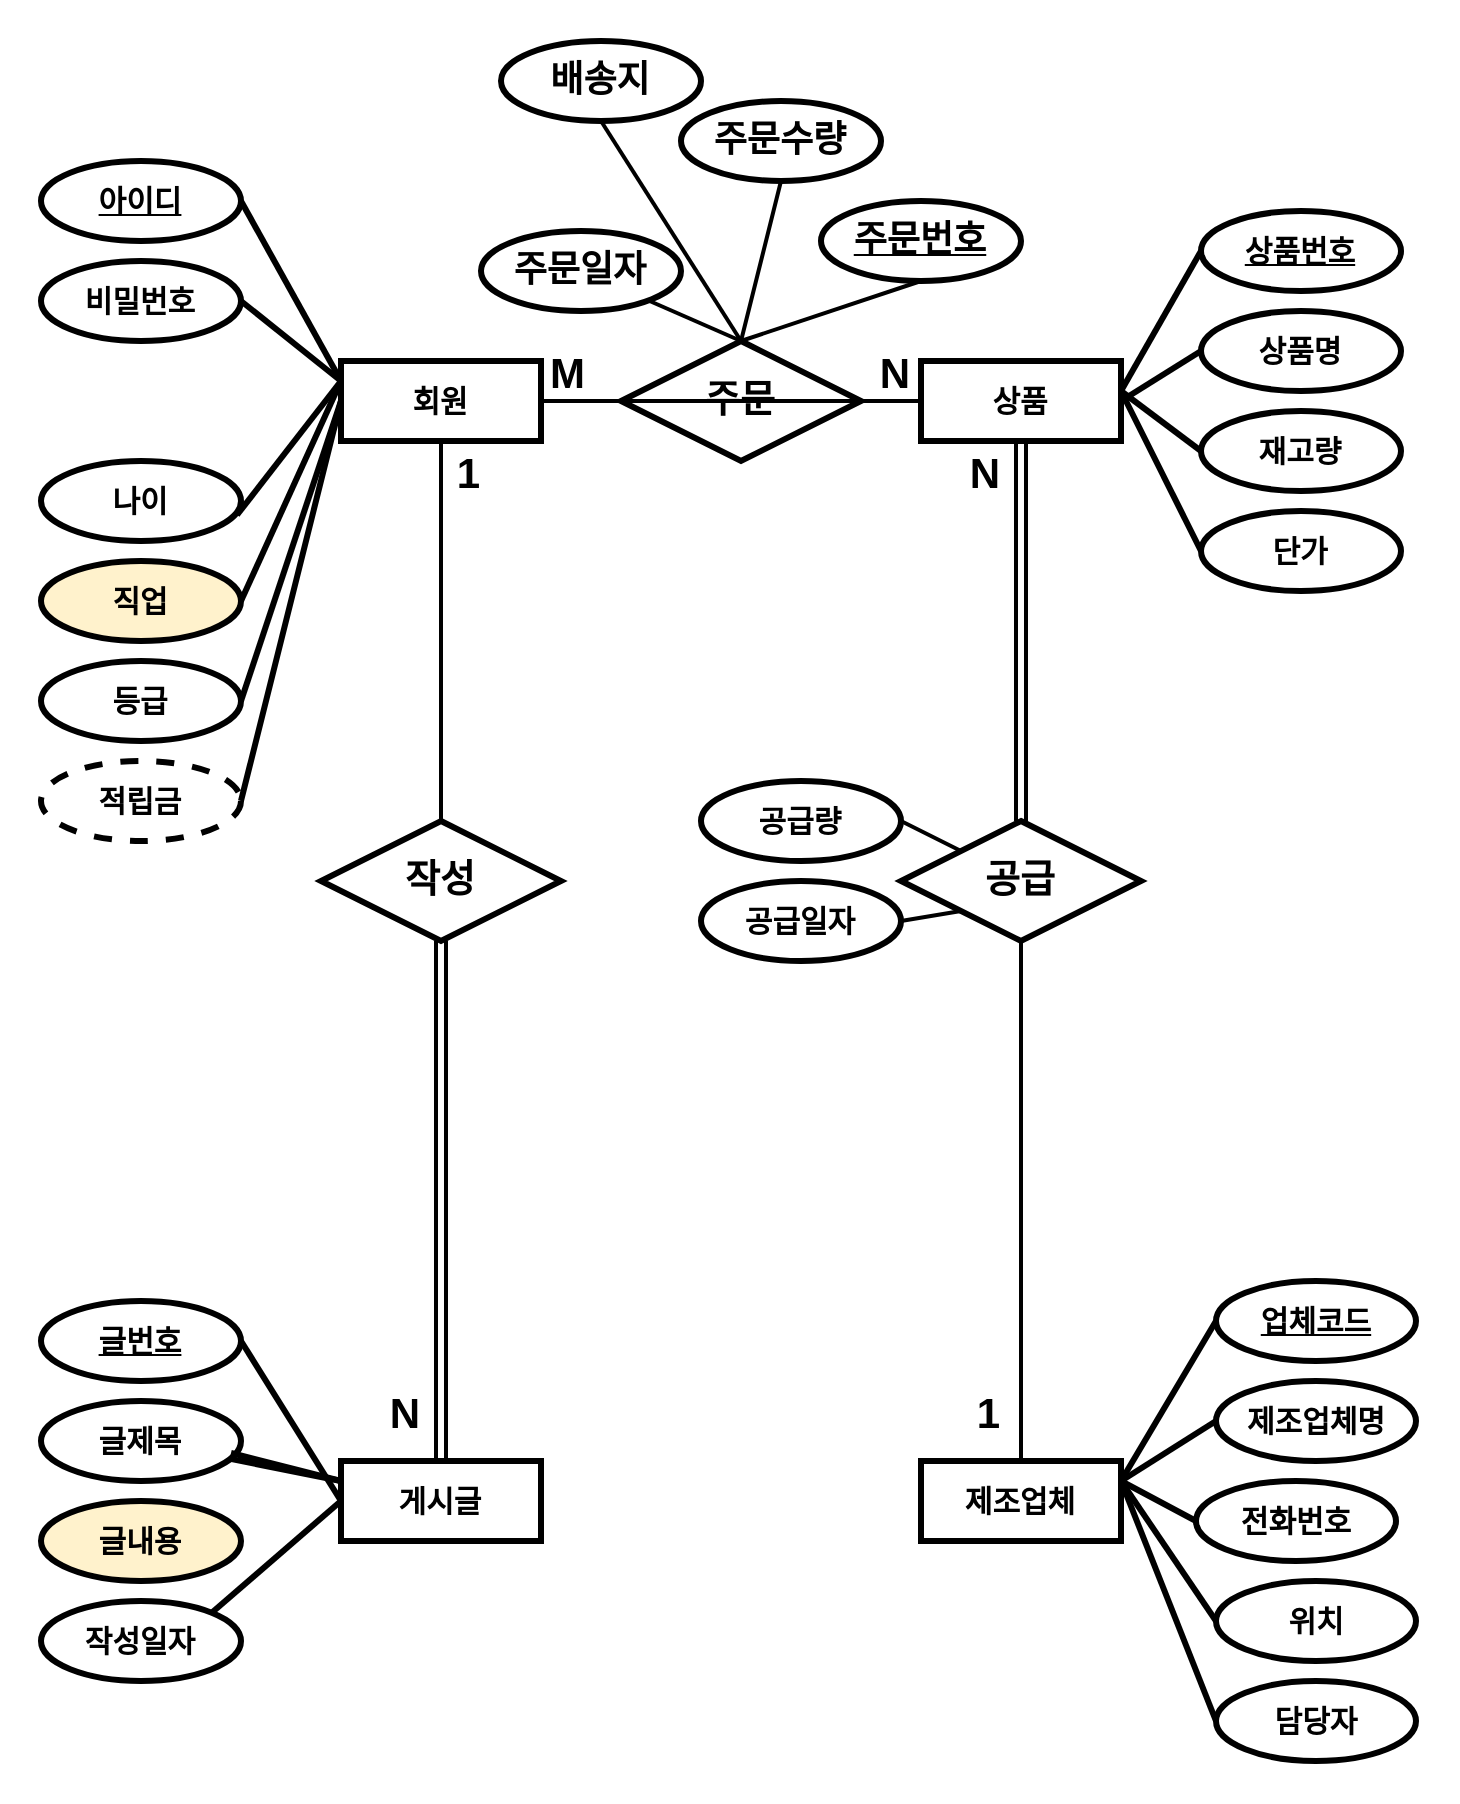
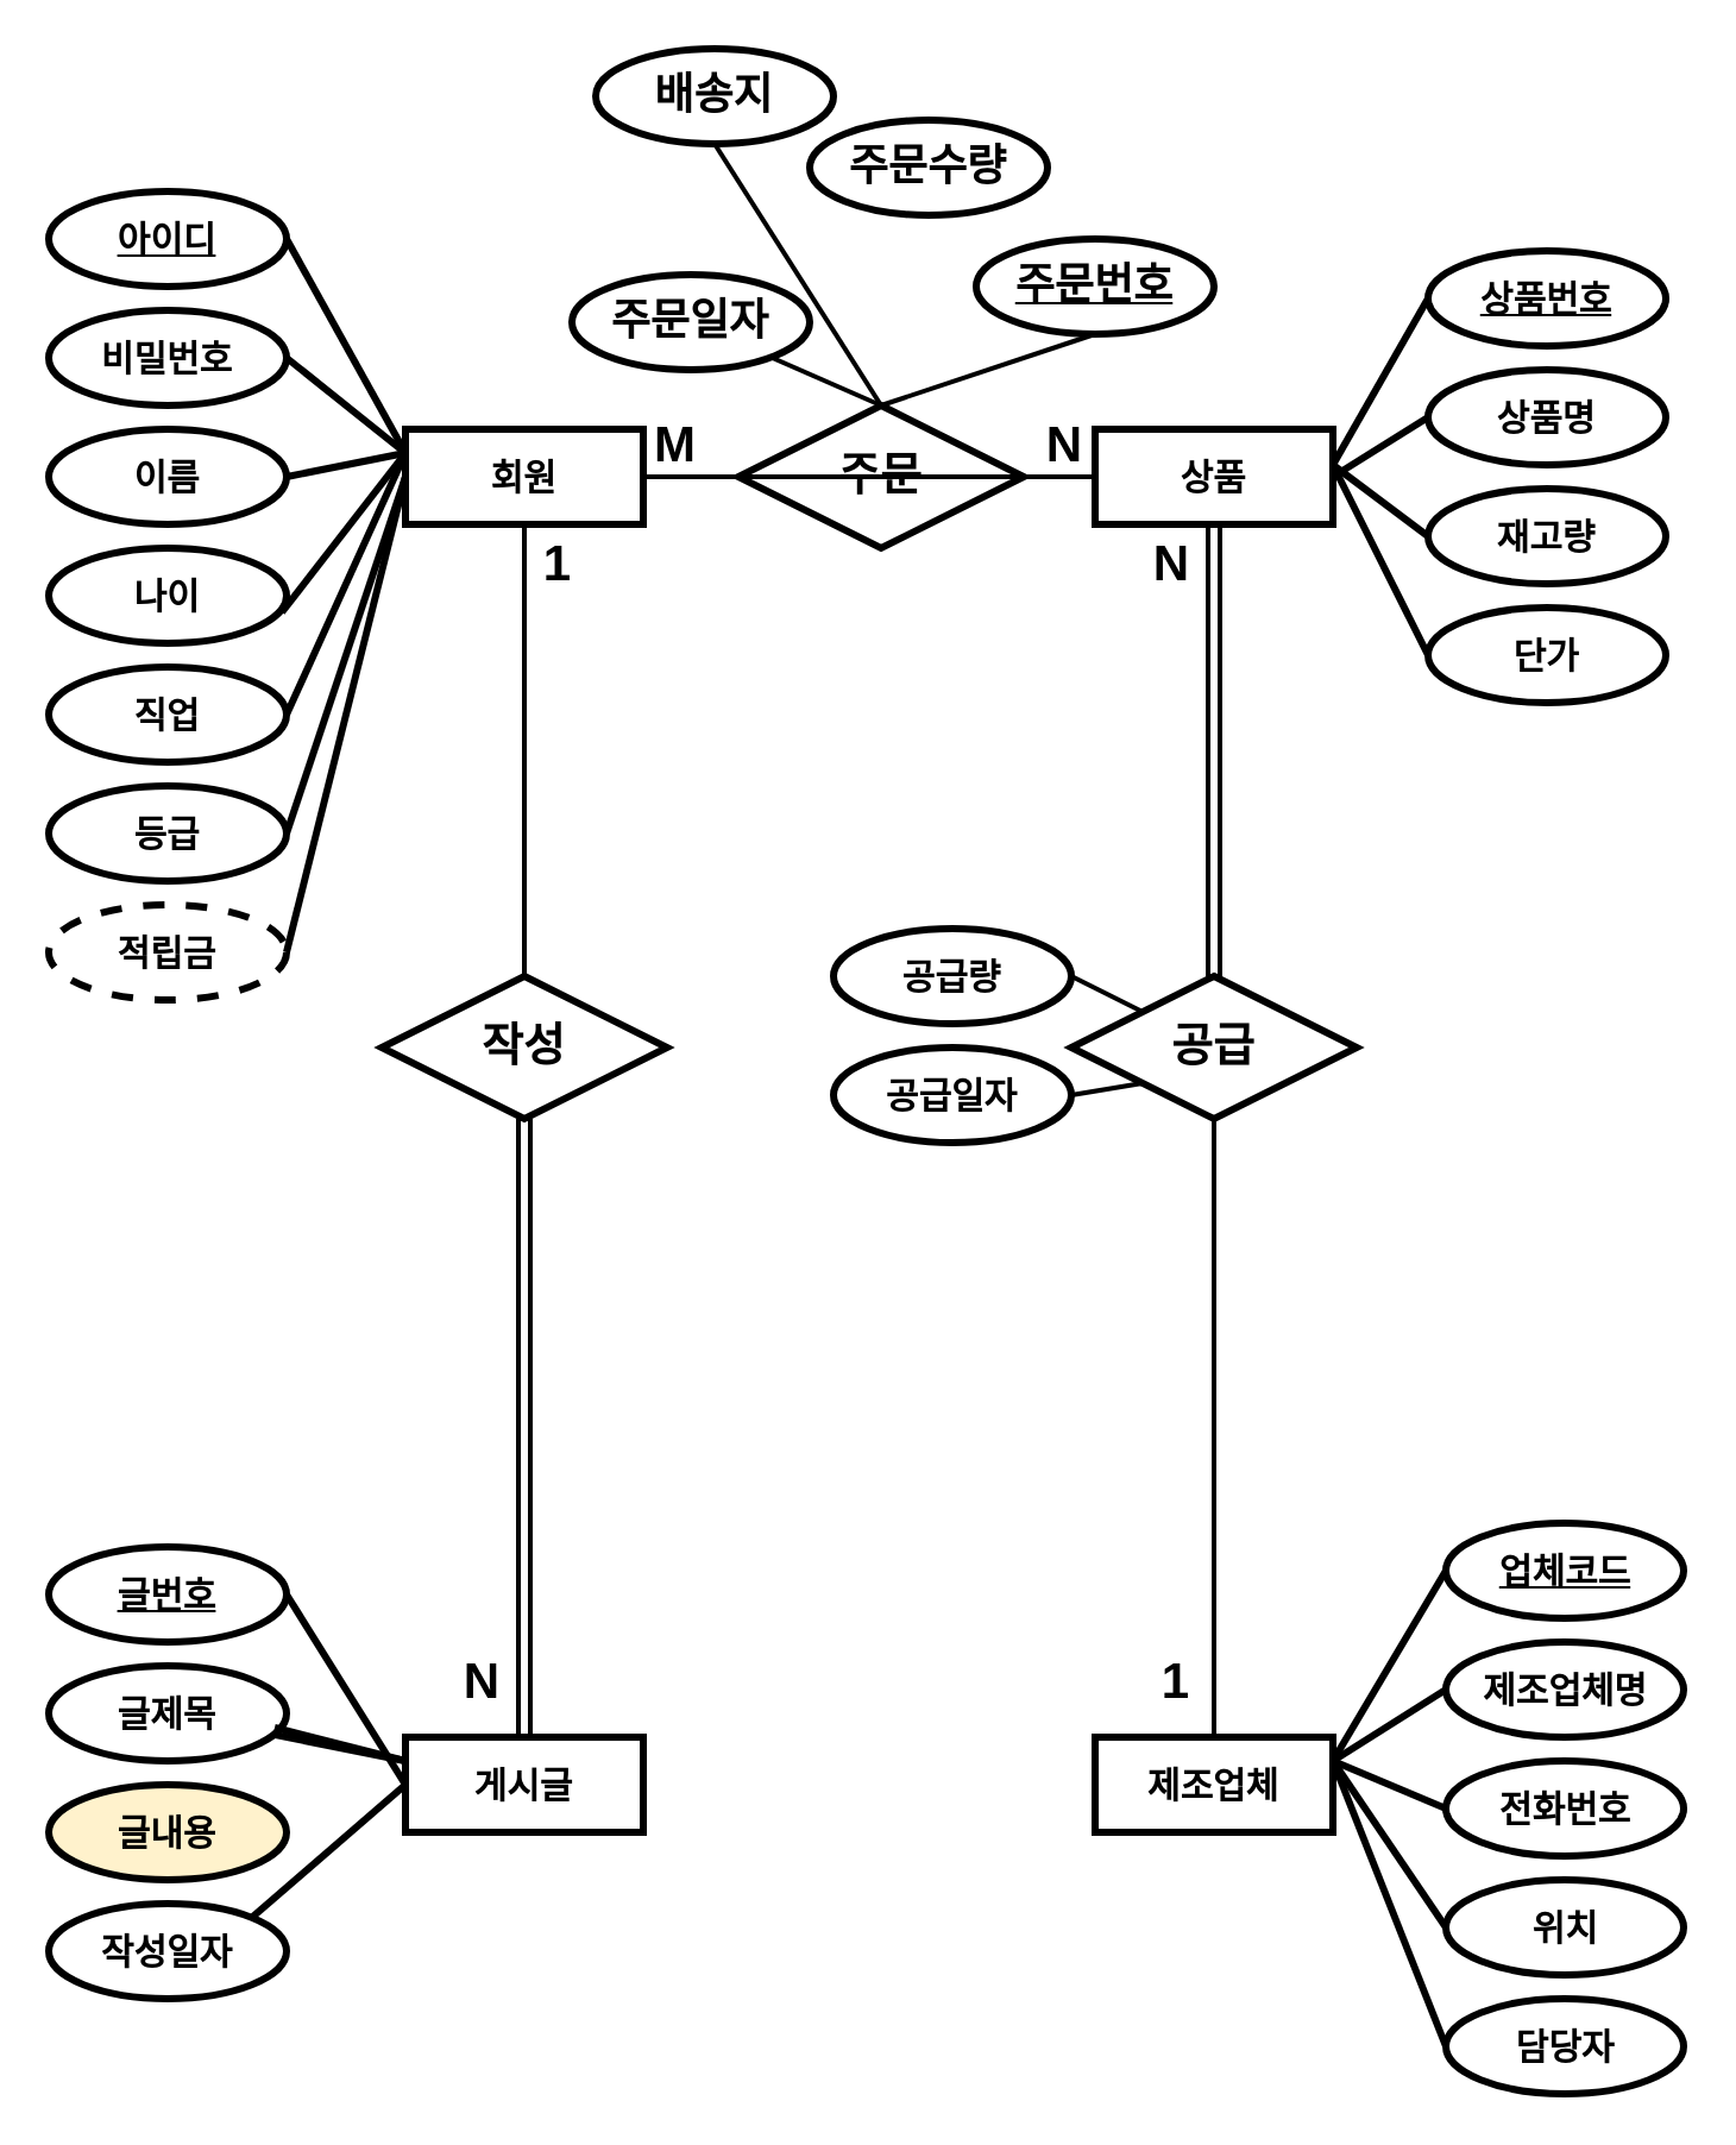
- <mxCell id="54" value="" style="endArrow=none;html=1;rounded=0;strokeWidth=2;fontSize=18;exitX=0.5;exitY=1;exitDx=0;exitDy=0;entryX=0.5;entryY=0;entryDx=0;entryDy=0;" edge="1" parent="1" source="51" target="44"><mxGeometry relative="1" as="geometry"><mxPoint x="425" y="60" as="sourcePoint" /><mxPoint x="410" y="160" as="targetPoint" /></mxGeometry></mxCell>
+ <mxCell id="14" value="" style="endArrow=none;html=1;rounded=0;fontSize=15;entryX=0;entryY=0.25;entryDx=0;entryDy=0;exitX=1;exitY=0.5;exitDx=0;exitDy=0;strokeWidth=3;" edge="1" parent="1" source="9" target="2"><mxGeometry relative="1" as="geometry"><mxPoint x="130" y="200" as="sourcePoint" /><mxPoint x="180" y="190" as="targetPoint" /></mxGeometry></mxCell>
+ <mxCell id="9" value="&lt;b&gt;이름&lt;/b&gt;" style="ellipse;whiteSpace=wrap;html=1;align=center;fontSize=15;strokeWidth=3;" vertex="1" parent="1"><mxGeometry x="20" y="180" width="100" height="40" as="geometry" /></mxCell>
- <mxCell id="20" value="&lt;b&gt;직업&lt;/b&gt;" style="ellipse;whiteSpace=wrap;html=1;align=center;fontSize=15;strokeWidth=3;fillColor=#fff2cc;" vertex="1" parent="1"><mxGeometry x="20" y="280" width="100" height="40" as="geometry" /></mxCell>
+ <mxCell id="20" value="&lt;b&gt;직업&lt;/b&gt;" style="ellipse;whiteSpace=wrap;html=1;align=center;fontSize=15;strokeWidth=3;" vertex="1" parent="1"><mxGeometry x="20" y="280" width="100" height="40" as="geometry" /></mxCell>
- <mxCell id="31" value="&lt;b&gt;전화번호&lt;/b&gt;" style="ellipse;whiteSpace=wrap;html=1;align=center;fontSize=15;strokeWidth=3;" vertex="1" parent="1"><mxGeometry x="597.5" y="740" width="100" height="40" as="geometry" /></mxCell>
+ <mxCell id="31" value="&lt;b&gt;전화번호&lt;/b&gt;" style="ellipse;whiteSpace=wrap;html=1;align=center;fontSize=15;strokeWidth=3;" vertex="1" parent="1"><mxGeometry x="607.5" y="740" width="100" height="40" as="geometry" /></mxCell>
